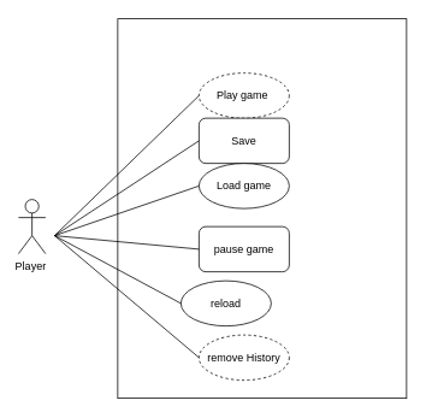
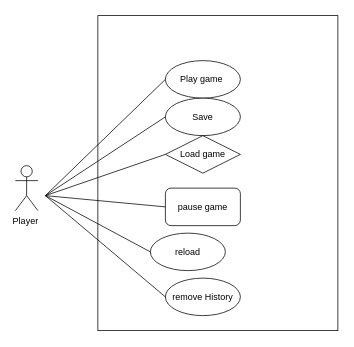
- <mxCell id="4" value="Play game&amp;nbsp;" style="ellipse;whiteSpace=wrap;html=1;dashed=1;" parent="1" vertex="1"><mxGeometry x="220" y="80" width="100" height="50" as="geometry" /></mxCell>
+ <mxCell id="4" value="Play game&amp;nbsp;" style="ellipse;whiteSpace=wrap;html=1;" parent="1" vertex="1"><mxGeometry x="220" y="80" width="100" height="50" as="geometry" /></mxCell>
- <mxCell id="5" value="Save" style="whiteSpace=wrap;html=1;rounded=1;" parent="1" vertex="1"><mxGeometry x="220" y="130" width="100" height="50" as="geometry" /></mxCell>
+ <mxCell id="5" value="Save" style="ellipse;whiteSpace=wrap;html=1;" parent="1" vertex="1"><mxGeometry x="220" y="130" width="100" height="50" as="geometry" /></mxCell>
- <mxCell id="7" value="Load game" style="ellipse;whiteSpace=wrap;html=1;" parent="1" vertex="1"><mxGeometry x="220" y="180" width="100" height="50" as="geometry" /></mxCell>
+ <mxCell id="7" value="Load game" style="rhombus;whiteSpace=wrap;html=1;" parent="1" vertex="1"><mxGeometry x="220" y="180" width="100" height="50" as="geometry" /></mxCell>
- <mxCell id="6" value="remove History" style="ellipse;whiteSpace=wrap;html=1;dashed=1;" parent="1" vertex="1"><mxGeometry x="220" y="370" width="100" height="50" as="geometry" /></mxCell>
+ <mxCell id="6" value="remove History" style="ellipse;whiteSpace=wrap;html=1;" parent="1" vertex="1"><mxGeometry x="220" y="370" width="100" height="50" as="geometry" /></mxCell>
